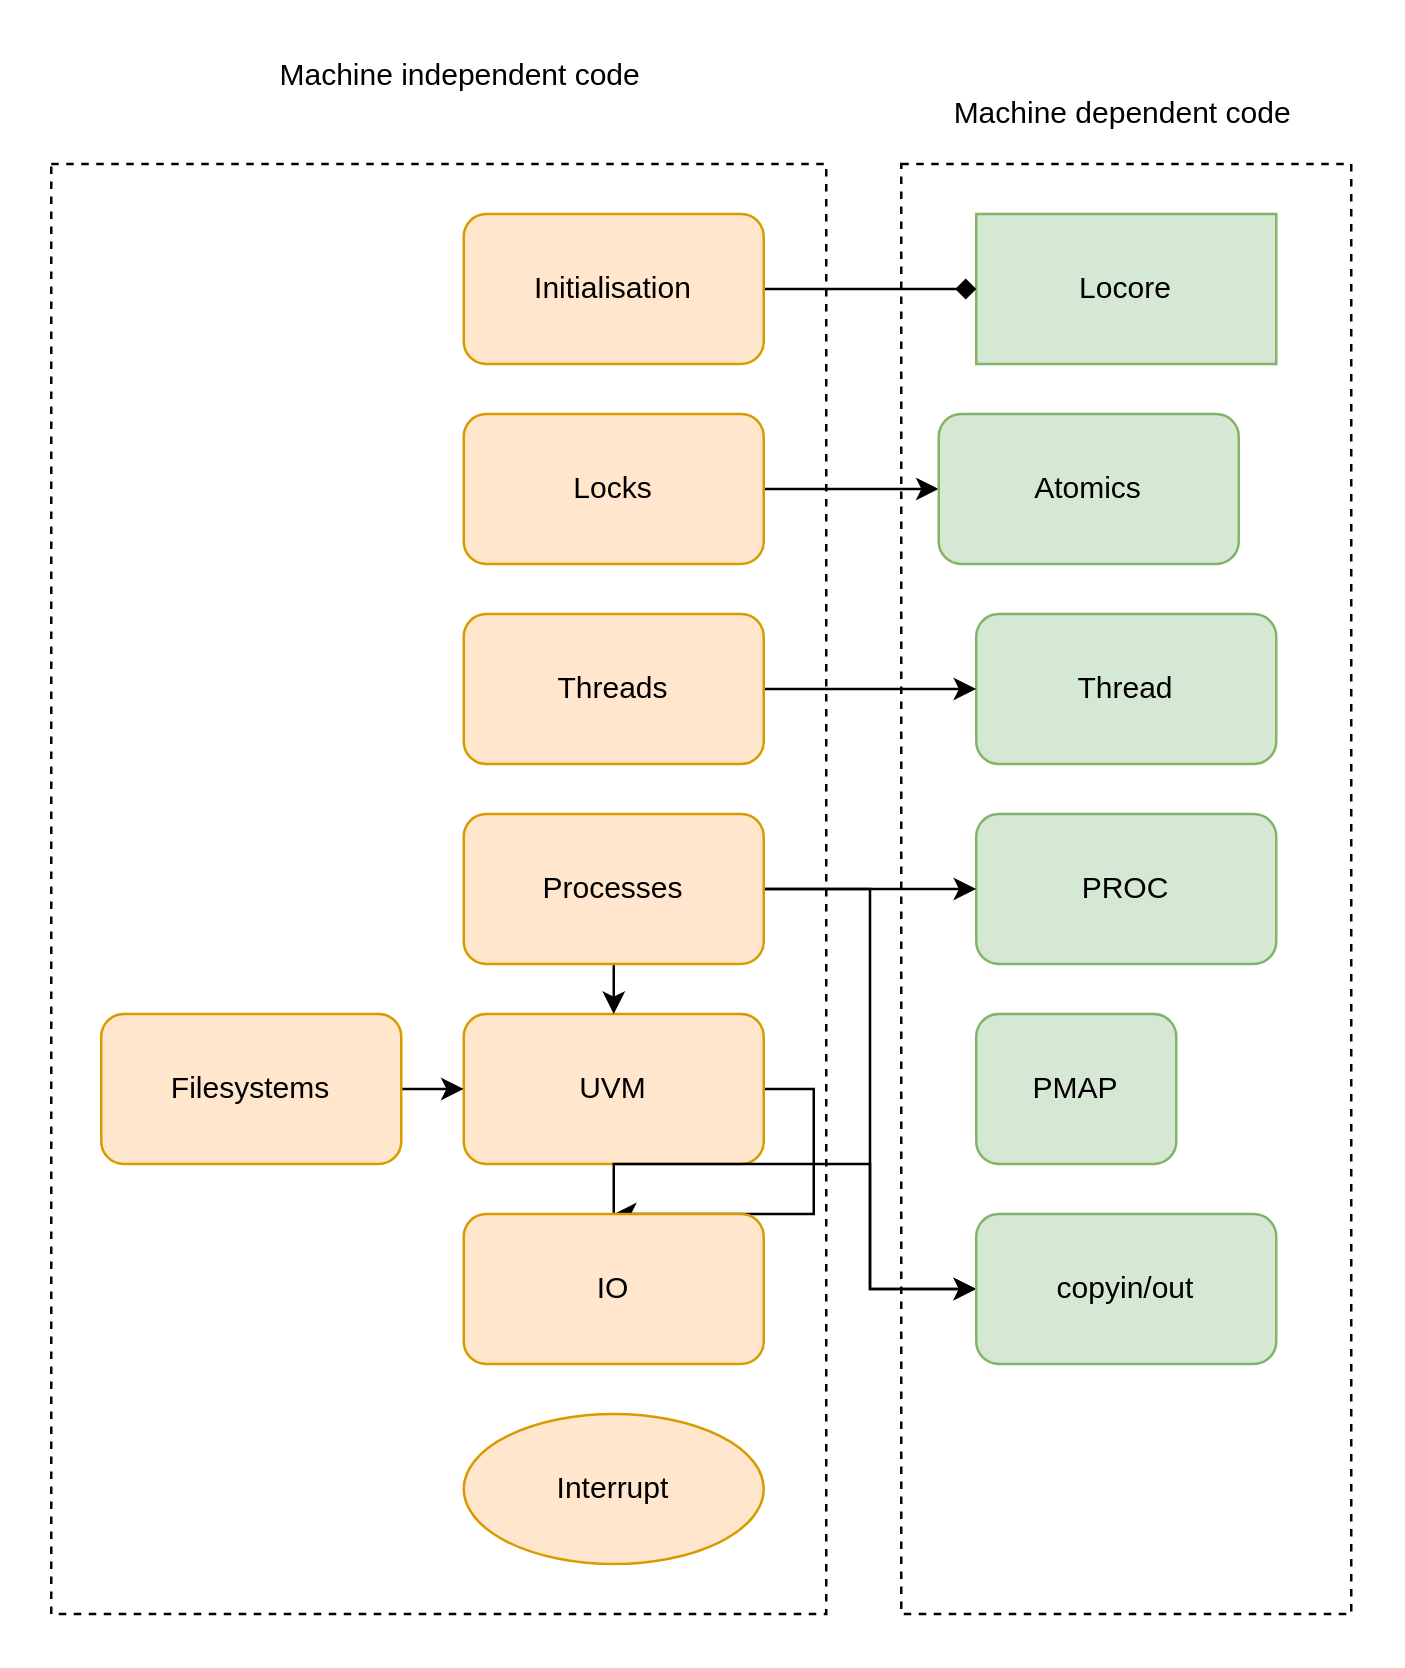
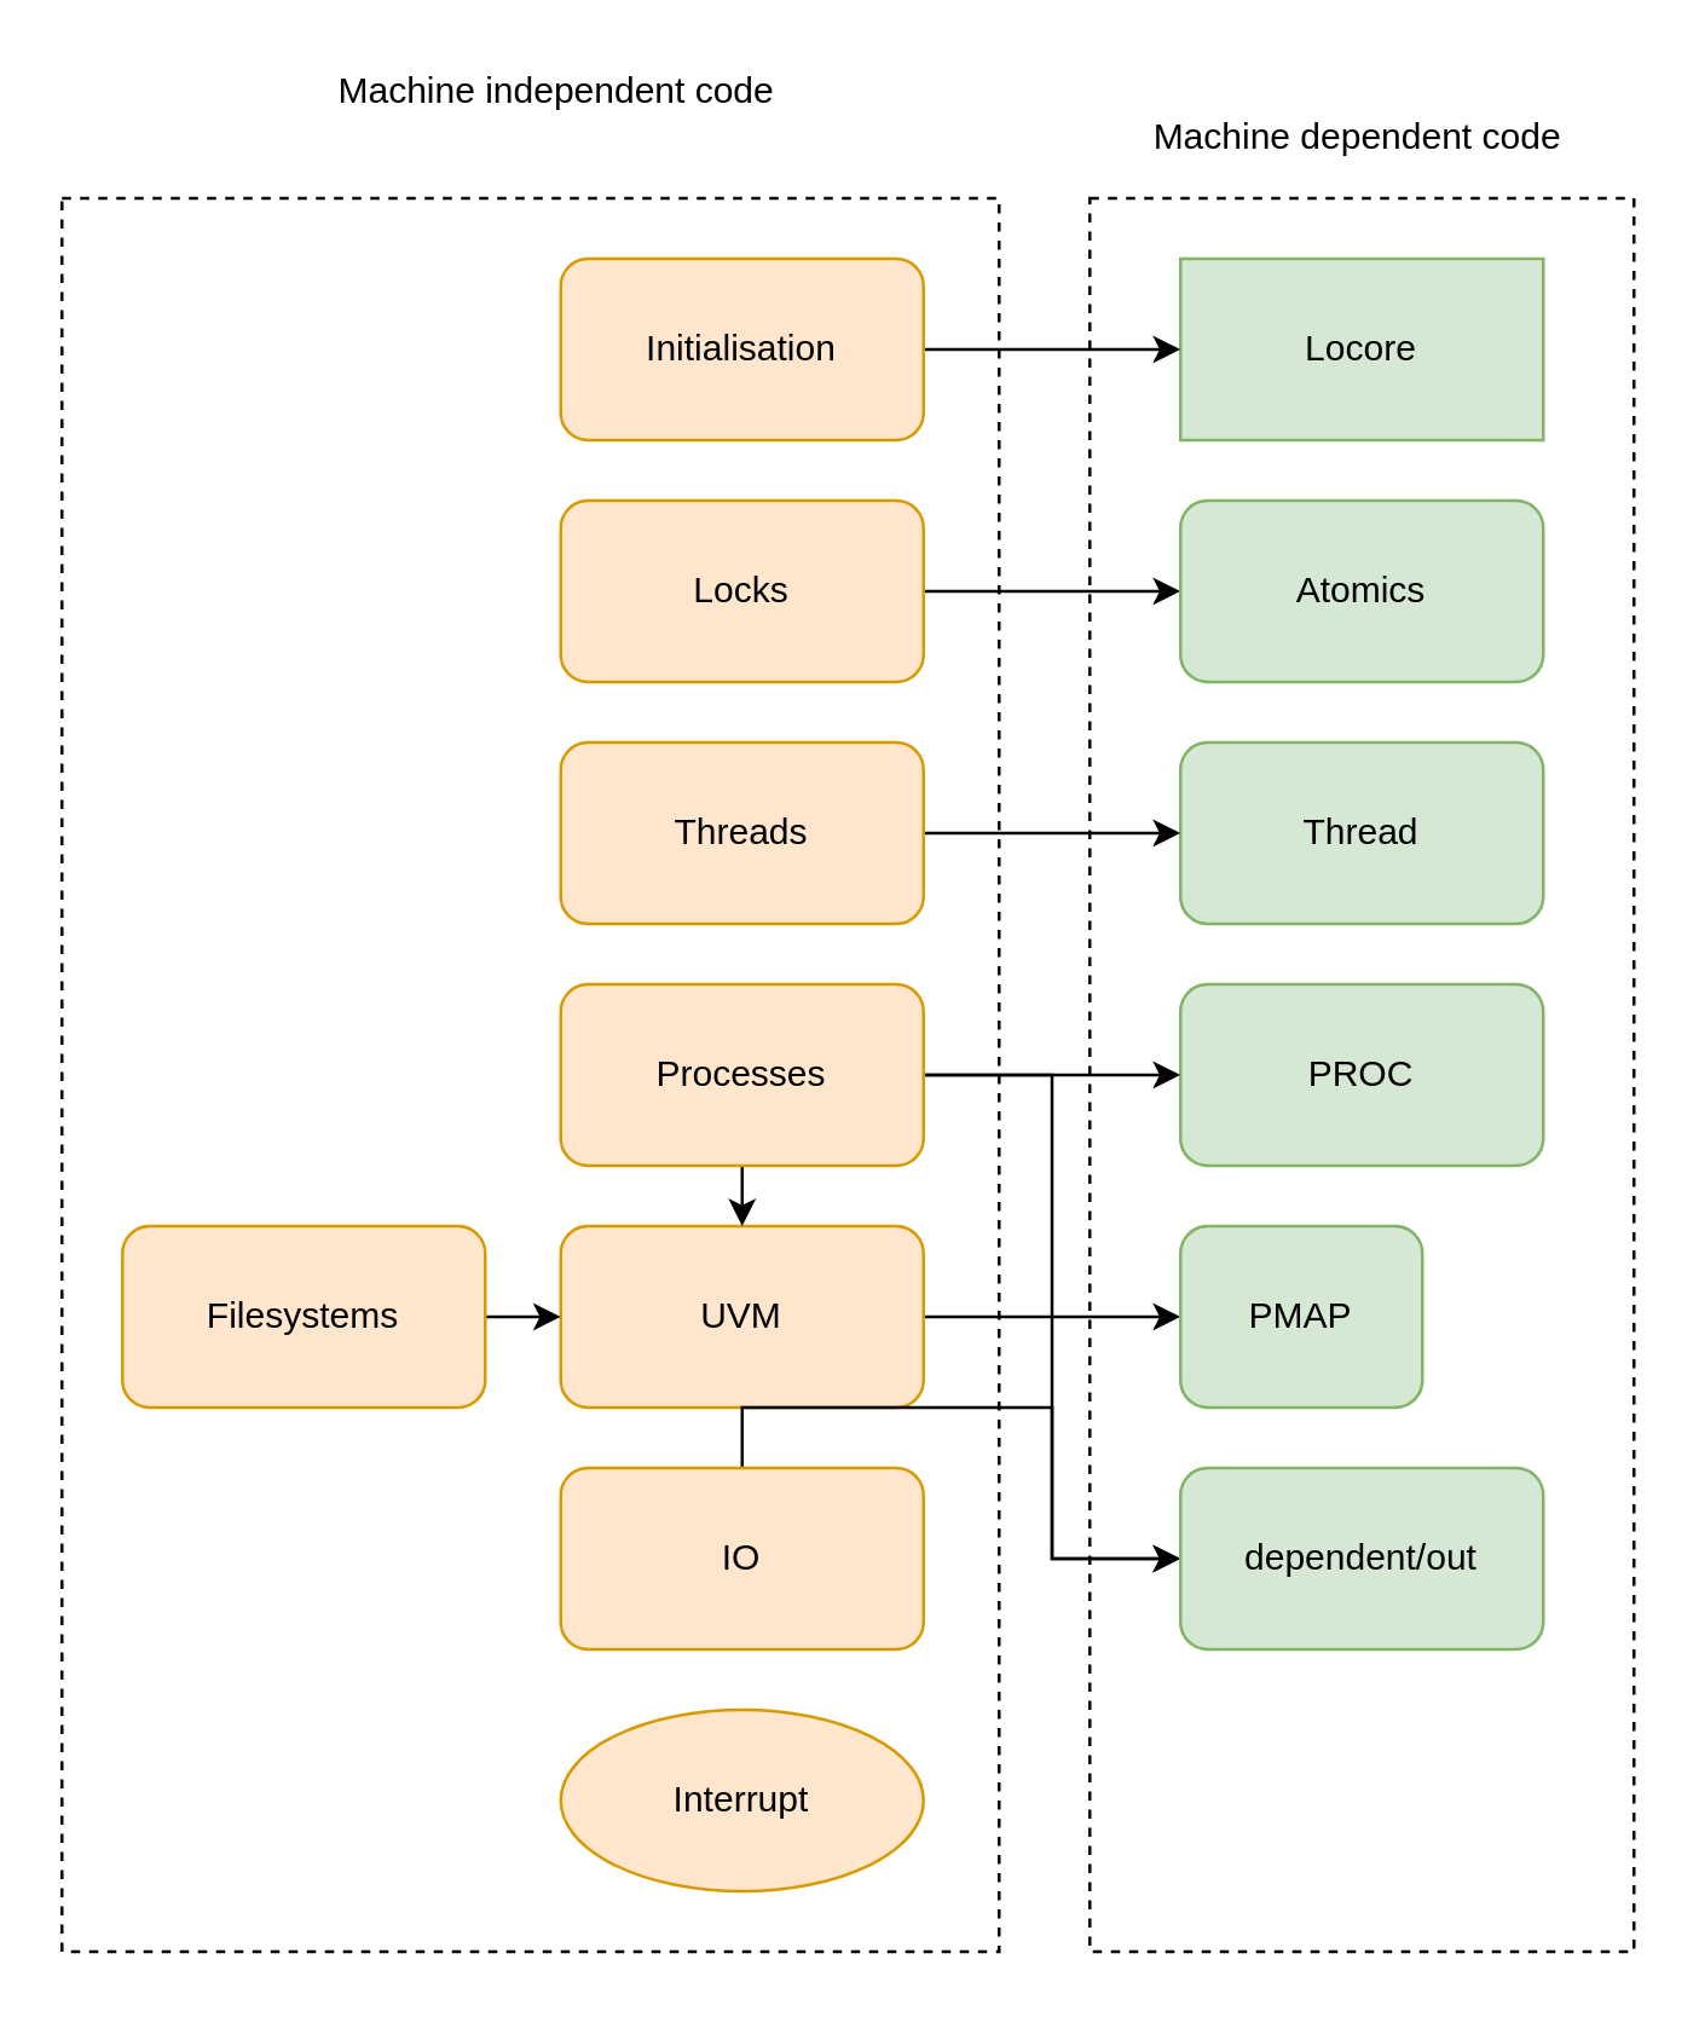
- <mxCell id="26" style="edgeStyle=orthogonalEdgeStyle;rounded=0;orthogonalLoop=1;jettySize=auto;html=1;exitX=1;exitY=0.5;exitDx=0;exitDy=0;entryX=0;entryY=0.5;entryDx=0;entryDy=0;endArrow=diamond;" edge="1" parent="1" source="27" target="11"><mxGeometry relative="1" as="geometry" /></mxCell>
+ <mxCell id="26" style="edgeStyle=orthogonalEdgeStyle;rounded=0;orthogonalLoop=1;jettySize=auto;html=1;exitX=1;exitY=0.5;exitDx=0;exitDy=0;entryX=0;entryY=0.5;entryDx=0;entryDy=0;" edge="1" parent="1" source="27" target="11"><mxGeometry relative="1" as="geometry" /></mxCell>
- <mxCell id="15" value="Atomics" style="rounded=1;whiteSpace=wrap;html=1;fillColor=#d5e8d4;strokeColor=#82b366;" vertex="1" parent="1"><mxGeometry x="375" y="165" width="120" height="60" as="geometry" /></mxCell>
+ <mxCell id="15" value="Atomics" style="rounded=1;whiteSpace=wrap;html=1;fillColor=#d5e8d4;strokeColor=#82b366;" vertex="1" parent="1"><mxGeometry x="390" y="165" width="120" height="60" as="geometry" /></mxCell>
- <mxCell id="6" style="edgeStyle=orthogonalEdgeStyle;rounded=0;orthogonalLoop=1;jettySize=auto;html=1;exitX=1;exitY=0.5;exitDx=0;exitDy=0;" edge="1" parent="1" source="7" target="17"><mxGeometry relative="1" as="geometry" /></mxCell>
+ <mxCell id="6" style="edgeStyle=orthogonalEdgeStyle;rounded=0;orthogonalLoop=1;jettySize=auto;html=1;exitX=1;exitY=0.5;exitDx=0;exitDy=0;entryX=0;entryY=0.5;entryDx=0;entryDy=0;" edge="1" parent="1" source="7" target="12"><mxGeometry relative="1" as="geometry" /></mxCell>
- <mxCell id="28" value="copyin/out" style="rounded=1;whiteSpace=wrap;html=1;fillColor=#d5e8d4;strokeColor=#82b366;" vertex="1" parent="1"><mxGeometry x="390" y="485" width="120" height="60" as="geometry" /></mxCell>
+ <mxCell id="28" value="dependent/out" style="rounded=1;whiteSpace=wrap;html=1;fillColor=#d5e8d4;strokeColor=#82b366;" vertex="1" parent="1"><mxGeometry x="390" y="485" width="120" height="60" as="geometry" /></mxCell>
